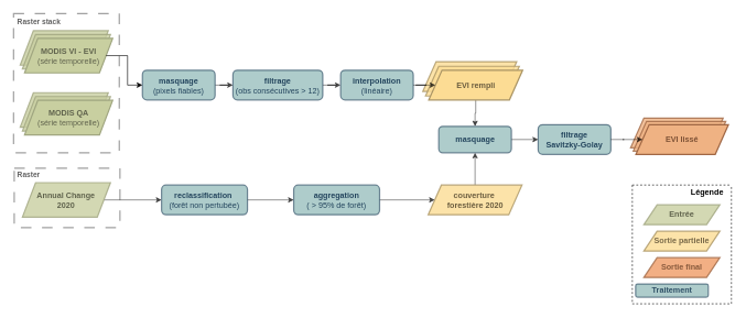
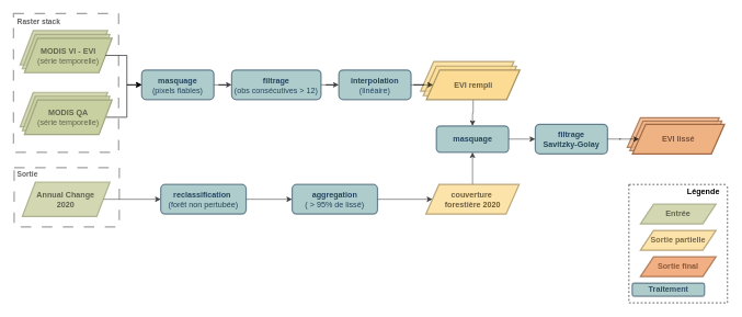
+ <mxCell id="43" style="edgeStyle=orthogonalEdgeStyle;rounded=0;orthogonalLoop=1;jettySize=auto;html=1;entryX=0;entryY=0.5;entryDx=0;entryDy=0;" edge="1" parent="1" source="44" target="11"><mxGeometry relative="1" as="geometry" /></mxCell>
- <mxCell id="36" value="Raster" style="text;html=1;strokeColor=none;fillColor=none;align=left;verticalAlign=middle;whiteSpace=wrap;rounded=0;fontColor=#616161;fontStyle=1;fontSize=11;" vertex="1" parent="1"><mxGeometry x="24" y="258.5" width="41" height="13.62" as="geometry" /></mxCell>
+ <mxCell id="36" value="Sortie" style="text;html=1;strokeColor=none;fillColor=none;align=left;verticalAlign=middle;whiteSpace=wrap;rounded=0;fontColor=#616161;fontStyle=1;fontSize=11;" vertex="1" parent="1"><mxGeometry x="24" y="258.5" width="41" height="13.62" as="geometry" /></mxCell>
- <mxCell id="21" value="&lt;font color=&quot;#23445d&quot;&gt;aggregation&lt;/font&gt;&lt;div&gt;&lt;span style=&quot;font-weight: normal;&quot;&gt;&lt;font color=&quot;#23445d&quot;&gt;( &amp;gt; 95% de forêt)&lt;/font&gt;&lt;/span&gt;&lt;/div&gt;" style="rounded=1;whiteSpace=wrap;html=1;fillColor=#78ABA8;strokeColor=#23445d;strokeWidth=2;fontStyle=1;fontColor=default;align=center;verticalAlign=middle;fontFamily=Helvetica;fontSize=12;opacity=60;" vertex="1" parent="1"><mxGeometry x="444" y="280" width="130" height="45" as="geometry" /></mxCell>
+ <mxCell id="21" value="&lt;font color=&quot;#23445d&quot;&gt;aggregation&lt;/font&gt;&lt;div&gt;&lt;span style=&quot;font-weight: normal;&quot;&gt;&lt;font color=&quot;#23445d&quot;&gt;( &amp;gt; 95% de lissé)&lt;/font&gt;&lt;/span&gt;&lt;/div&gt;" style="rounded=1;whiteSpace=wrap;html=1;fillColor=#78ABA8;strokeColor=#23445d;strokeWidth=2;fontStyle=1;fontColor=default;align=center;verticalAlign=middle;fontFamily=Helvetica;fontSize=12;opacity=60;" vertex="1" parent="1"><mxGeometry x="444" y="280" width="130" height="45" as="geometry" /></mxCell>
